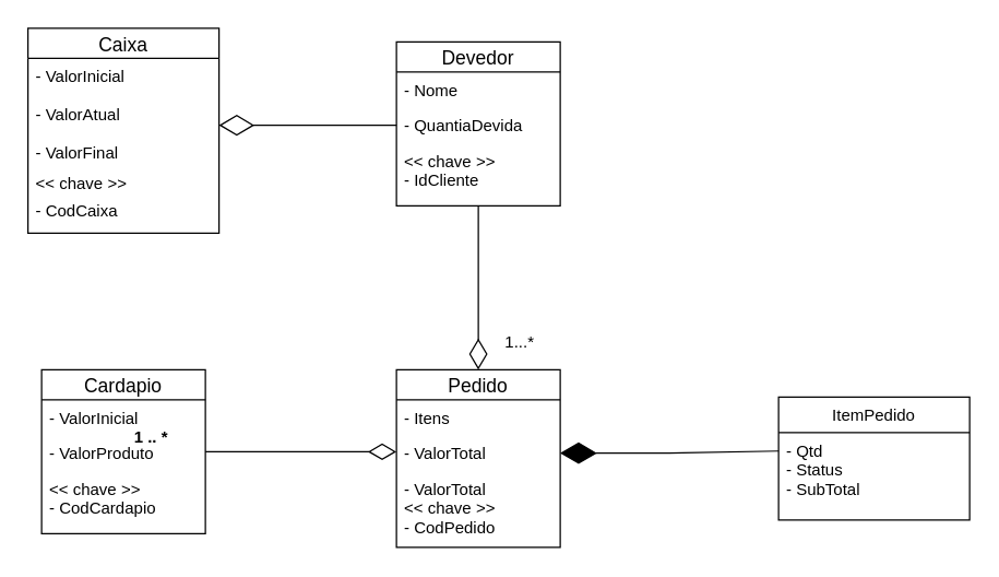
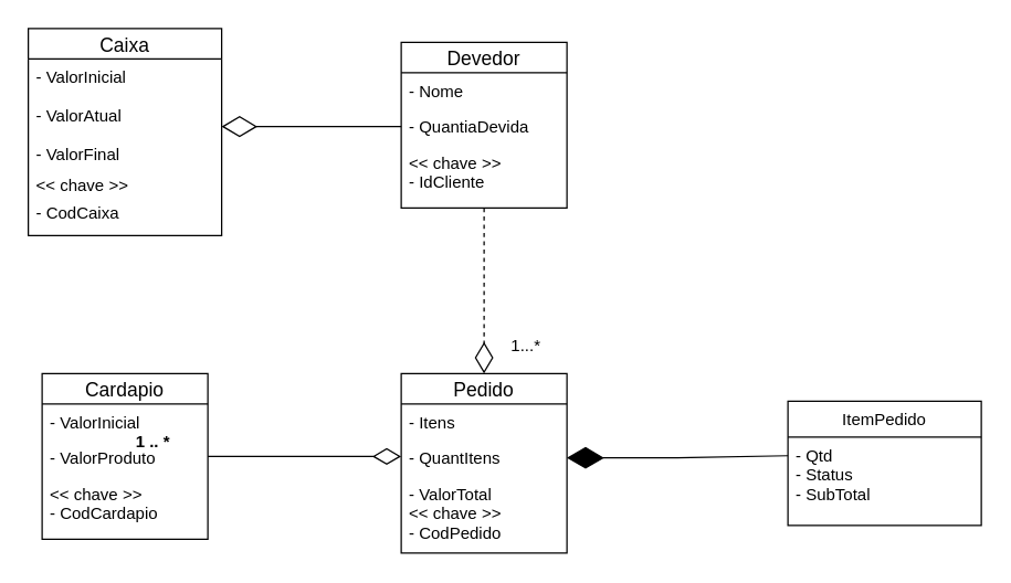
- <mxCell id="12" style="edgeStyle=orthogonalEdgeStyle;rounded=0;orthogonalLoop=1;jettySize=auto;html=1;entryX=0.5;entryY=0;entryDx=0;entryDy=0;endArrow=diamondThin;endFill=0;endSize=20;" edge="1" parent="1" source="14" target="4"><mxGeometry relative="1" as="geometry" /></mxCell>
+ <mxCell id="12" style="edgeStyle=orthogonalEdgeStyle;rounded=0;orthogonalLoop=1;jettySize=auto;html=1;entryX=0.5;entryY=0;entryDx=0;entryDy=0;endArrow=diamondThin;endFill=0;endSize=20;dashed=1;" edge="1" parent="1" source="14" target="4"><mxGeometry relative="1" as="geometry" /></mxCell>
- <mxCell id="6" value="- ValorTotal" style="text;strokeColor=none;fillColor=none;spacingLeft=4;spacingRight=4;overflow=hidden;rotatable=0;points=[[0,0.5],[1,0.5]];portConstraint=eastwest;fontSize=12;" vertex="1" parent="4"><mxGeometry y="48" width="120" height="26" as="geometry" /></mxCell>
+ <mxCell id="6" value="- QuantItens" style="text;strokeColor=none;fillColor=none;spacingLeft=4;spacingRight=4;overflow=hidden;rotatable=0;points=[[0,0.5],[1,0.5]];portConstraint=eastwest;fontSize=12;" vertex="1" parent="4"><mxGeometry y="48" width="120" height="26" as="geometry" /></mxCell>
